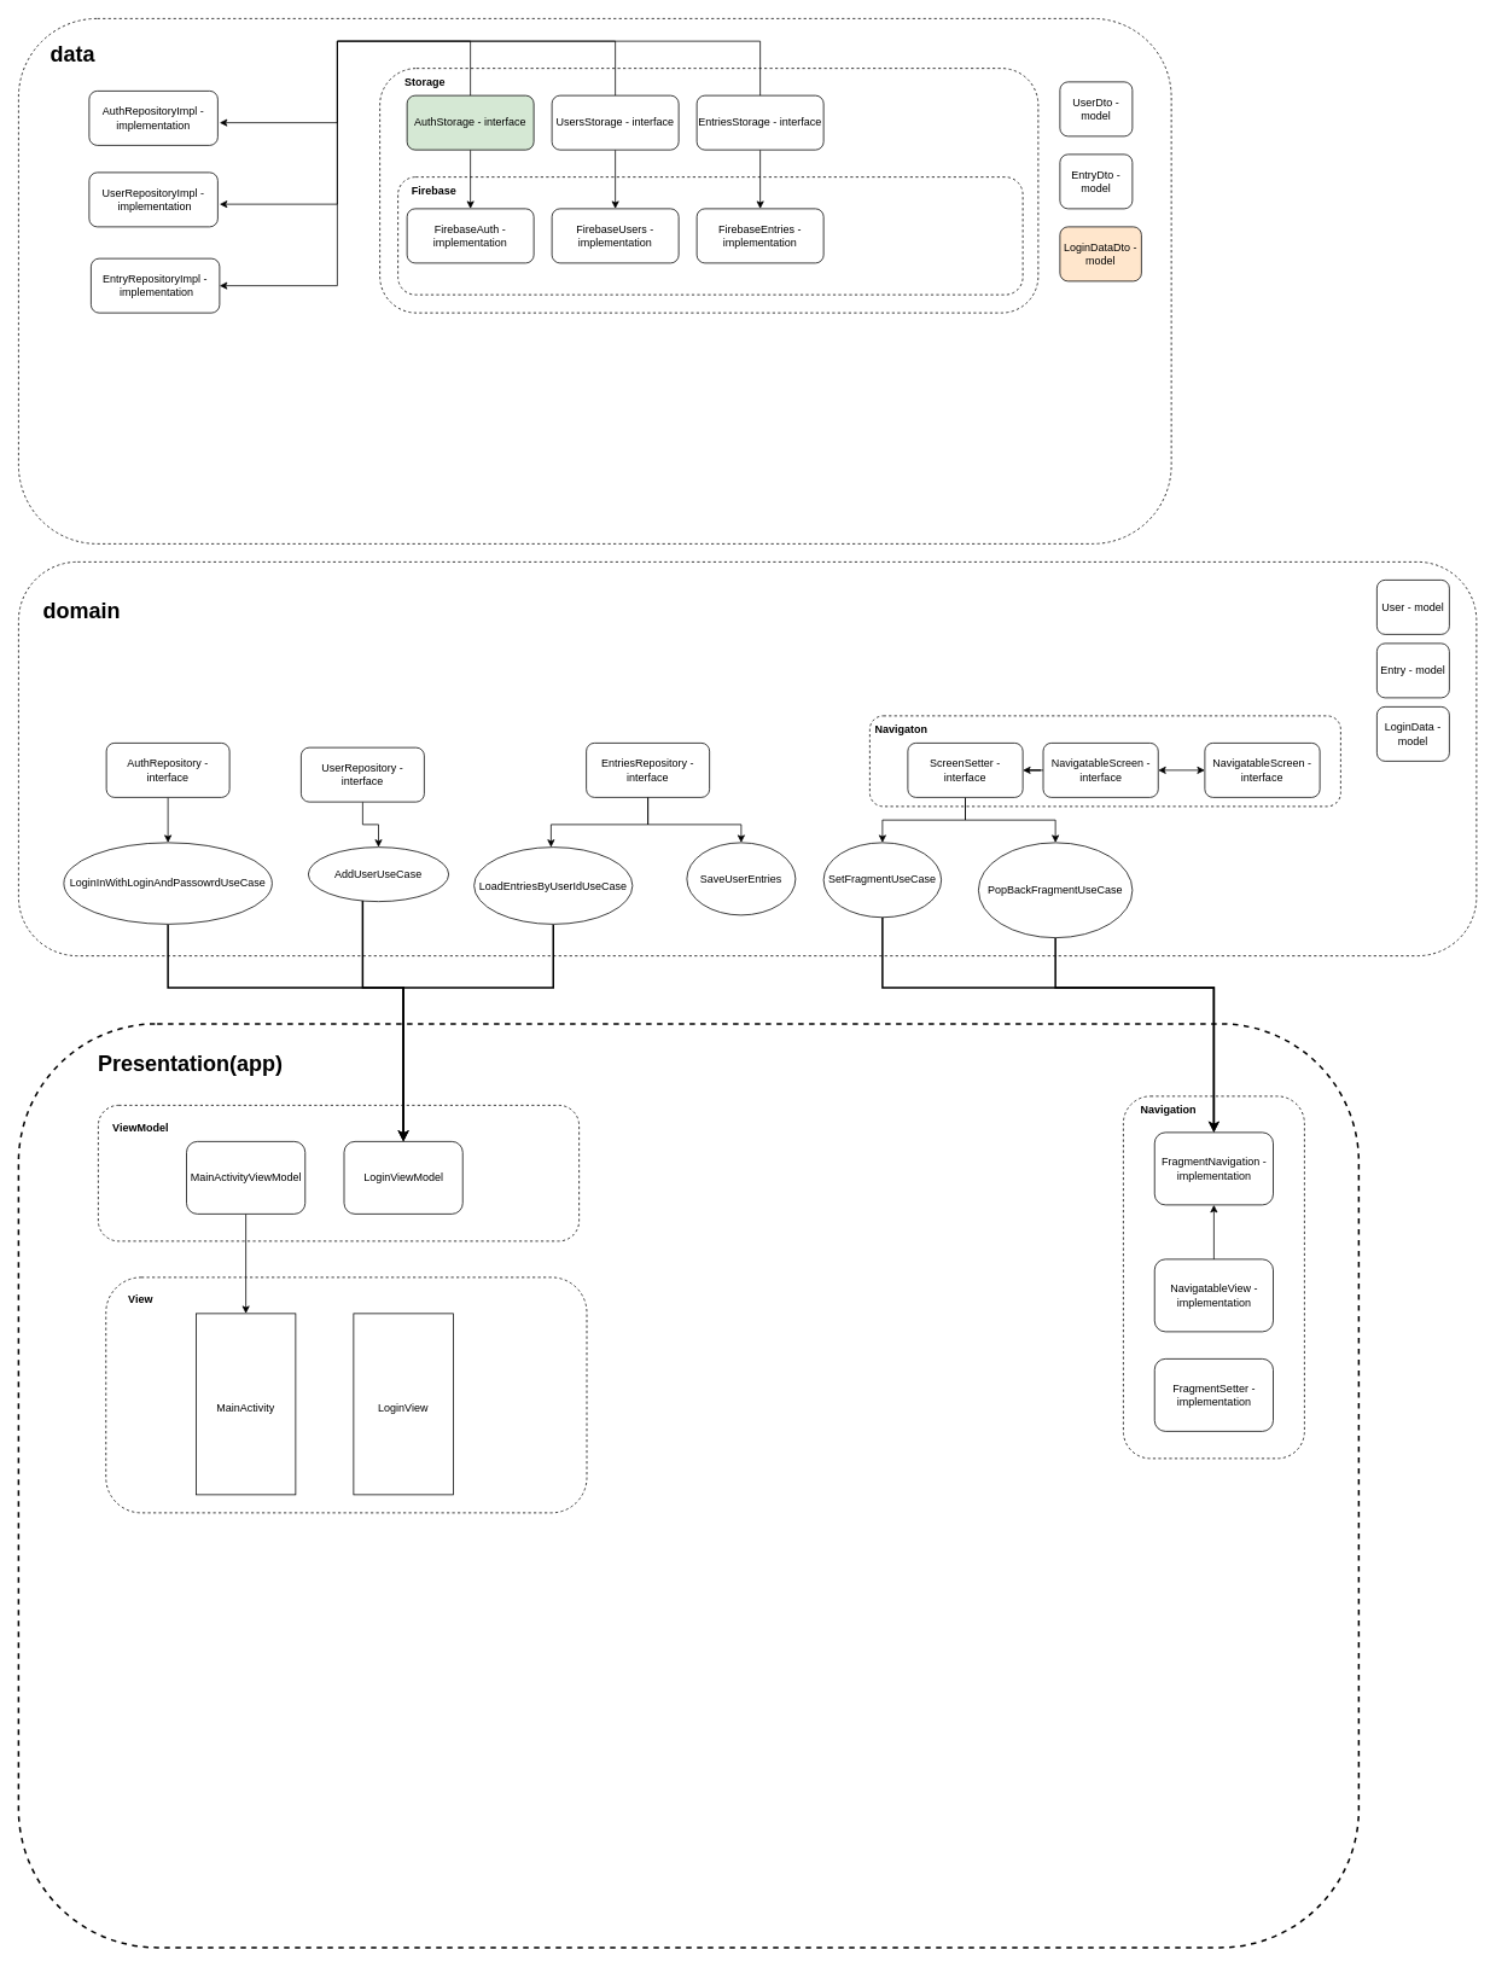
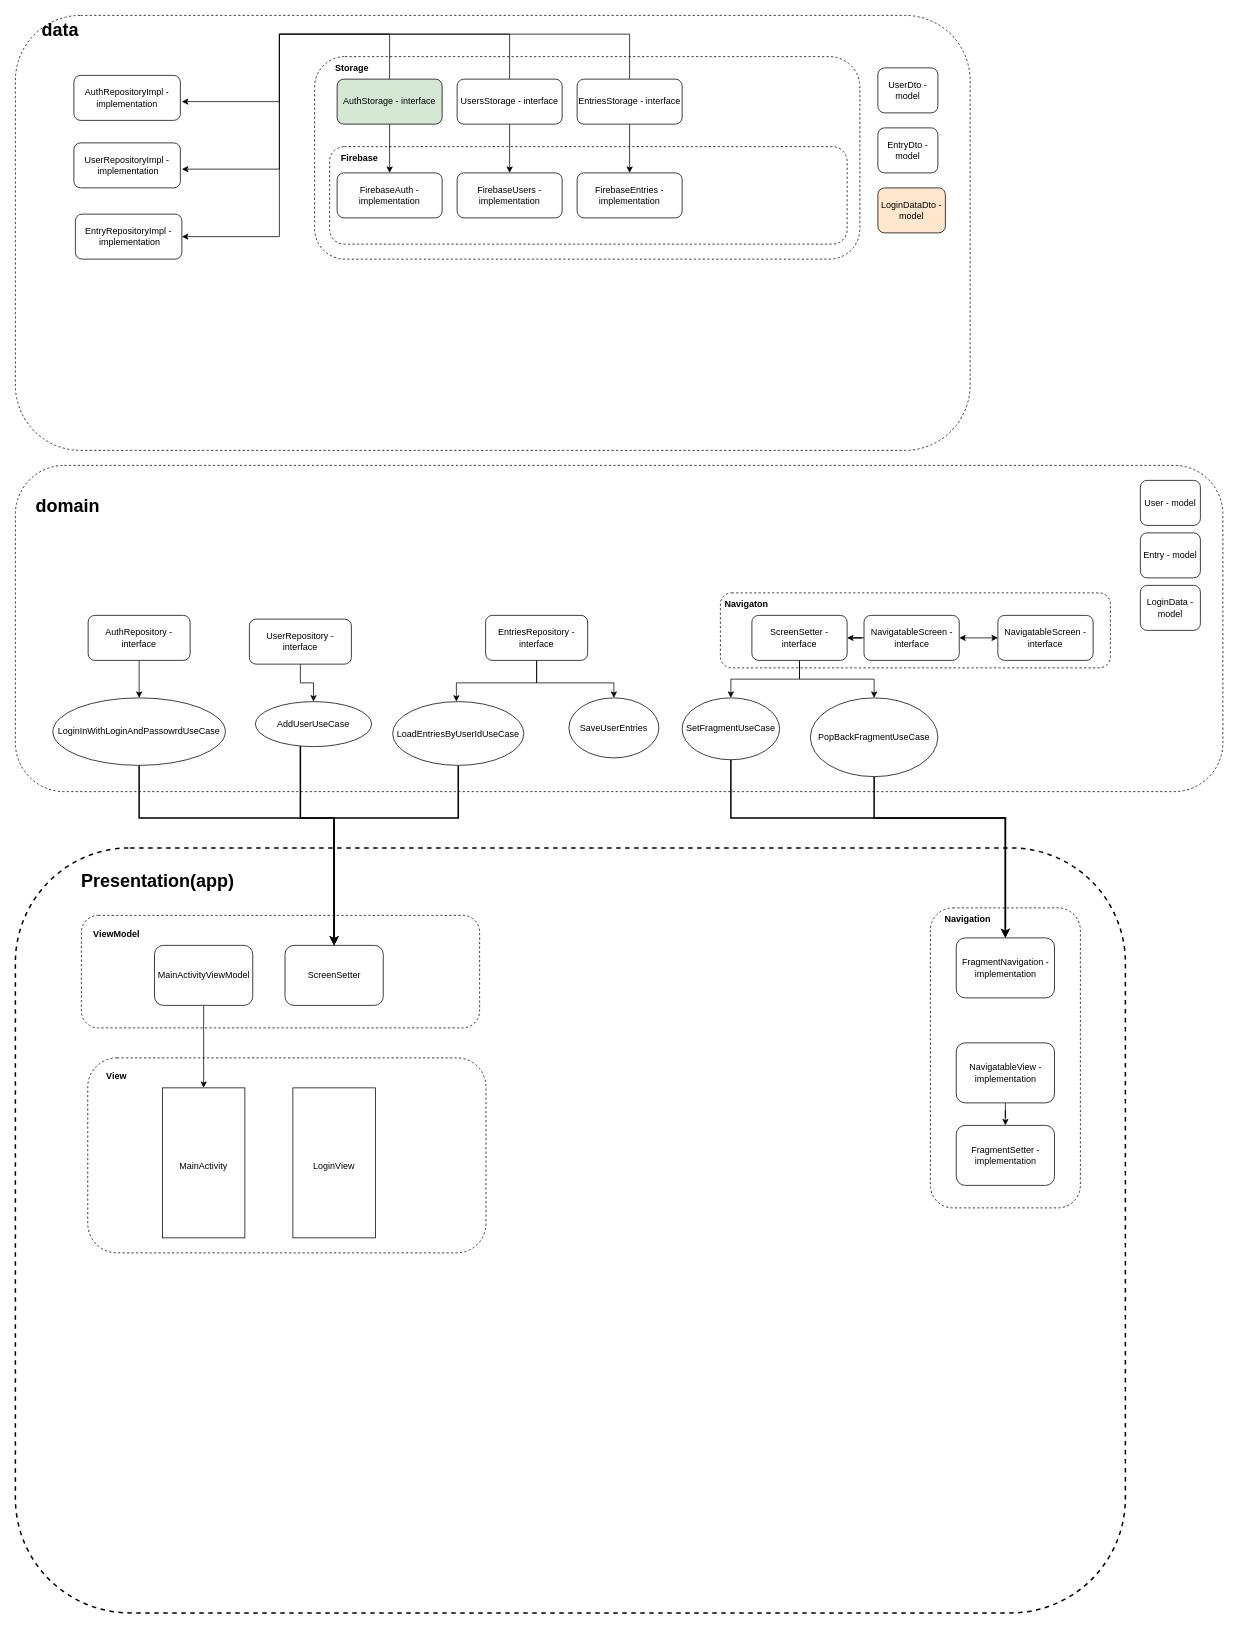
- <mxCell id="12" value="&lt;font size=&quot;1&quot;&gt;&lt;b style=&quot;font-size: 24px&quot;&gt;data&lt;/b&gt;&lt;/font&gt;" style="text;html=1;strokeColor=none;fillColor=none;align=center;verticalAlign=middle;whiteSpace=wrap;rounded=0;fontSize=12;" vertex="1" parent="1"><mxGeometry x="40" y="45" width="80" height="30" as="geometry" /></mxCell>
+ <mxCell id="12" value="&lt;font size=&quot;1&quot;&gt;&lt;b style=&quot;font-size: 24px&quot;&gt;data&lt;/b&gt;&lt;/font&gt;" style="text;html=1;strokeColor=none;fillColor=none;align=center;verticalAlign=middle;whiteSpace=wrap;rounded=0;fontSize=12;" vertex="1" parent="1"><mxGeometry x="40" y="25" width="80" height="30" as="geometry" /></mxCell>
- <mxCell id="61" value="LoginViewModel" style="rounded=1;whiteSpace=wrap;html=1;fontSize=12;" vertex="1" parent="1"><mxGeometry x="379.5" y="1260" width="131" height="80" as="geometry" /></mxCell>
+ <mxCell id="61" value="ScreenSetter" style="rounded=1;whiteSpace=wrap;html=1;fontSize=12;" vertex="1" parent="1"><mxGeometry x="379.5" y="1260" width="131" height="80" as="geometry" /></mxCell>
- <mxCell id="71" style="edgeStyle=orthogonalEdgeStyle;rounded=0;orthogonalLoop=1;jettySize=auto;html=1;fontSize=12;startArrow=none;startFill=0;strokeWidth=1;" edge="1" parent="1" source="72" target="59"><mxGeometry relative="1" as="geometry" /></mxCell>
+ <mxCell id="71" style="edgeStyle=orthogonalEdgeStyle;rounded=0;orthogonalLoop=1;jettySize=auto;html=1;entryX=0.5;entryY=0;entryDx=0;entryDy=0;fontSize=12;startArrow=none;startFill=0;strokeWidth=1;" edge="1" parent="1" source="72" target="58"><mxGeometry relative="1" as="geometry" /></mxCell>
